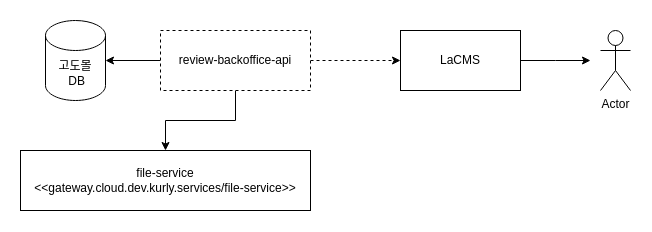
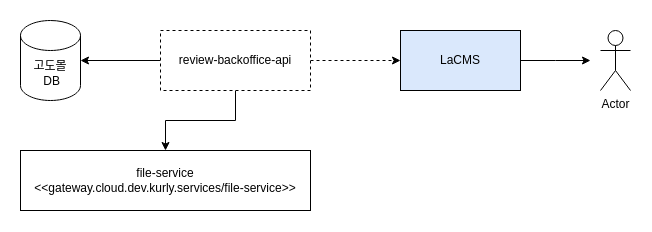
- <mxCell id="2" value="고도몰&lt;br&gt;&amp;nbsp;DB" style="shape=cylinder3;whiteSpace=wrap;html=1;boundedLbl=1;backgroundOutline=1;size=15;" vertex="1" parent="1"><mxGeometry x="45" y="20" width="60" height="80" as="geometry" /></mxCell>
+ <mxCell id="2" value="고도몰&lt;br&gt;&amp;nbsp;DB" style="shape=cylinder3;whiteSpace=wrap;html=1;boundedLbl=1;backgroundOutline=1;size=15;" vertex="1" parent="1"><mxGeometry x="20" y="20" width="60" height="80" as="geometry" /></mxCell>
- <mxCell id="8" value="LaCMS" style="rounded=0;whiteSpace=wrap;html=1;" vertex="1" parent="1"><mxGeometry x="400" y="30" width="120" height="60" as="geometry" /></mxCell>
+ <mxCell id="8" value="LaCMS" style="rounded=0;whiteSpace=wrap;html=1;fillColor=#dae8fc;" vertex="1" parent="1"><mxGeometry x="400" y="30" width="120" height="60" as="geometry" /></mxCell>
